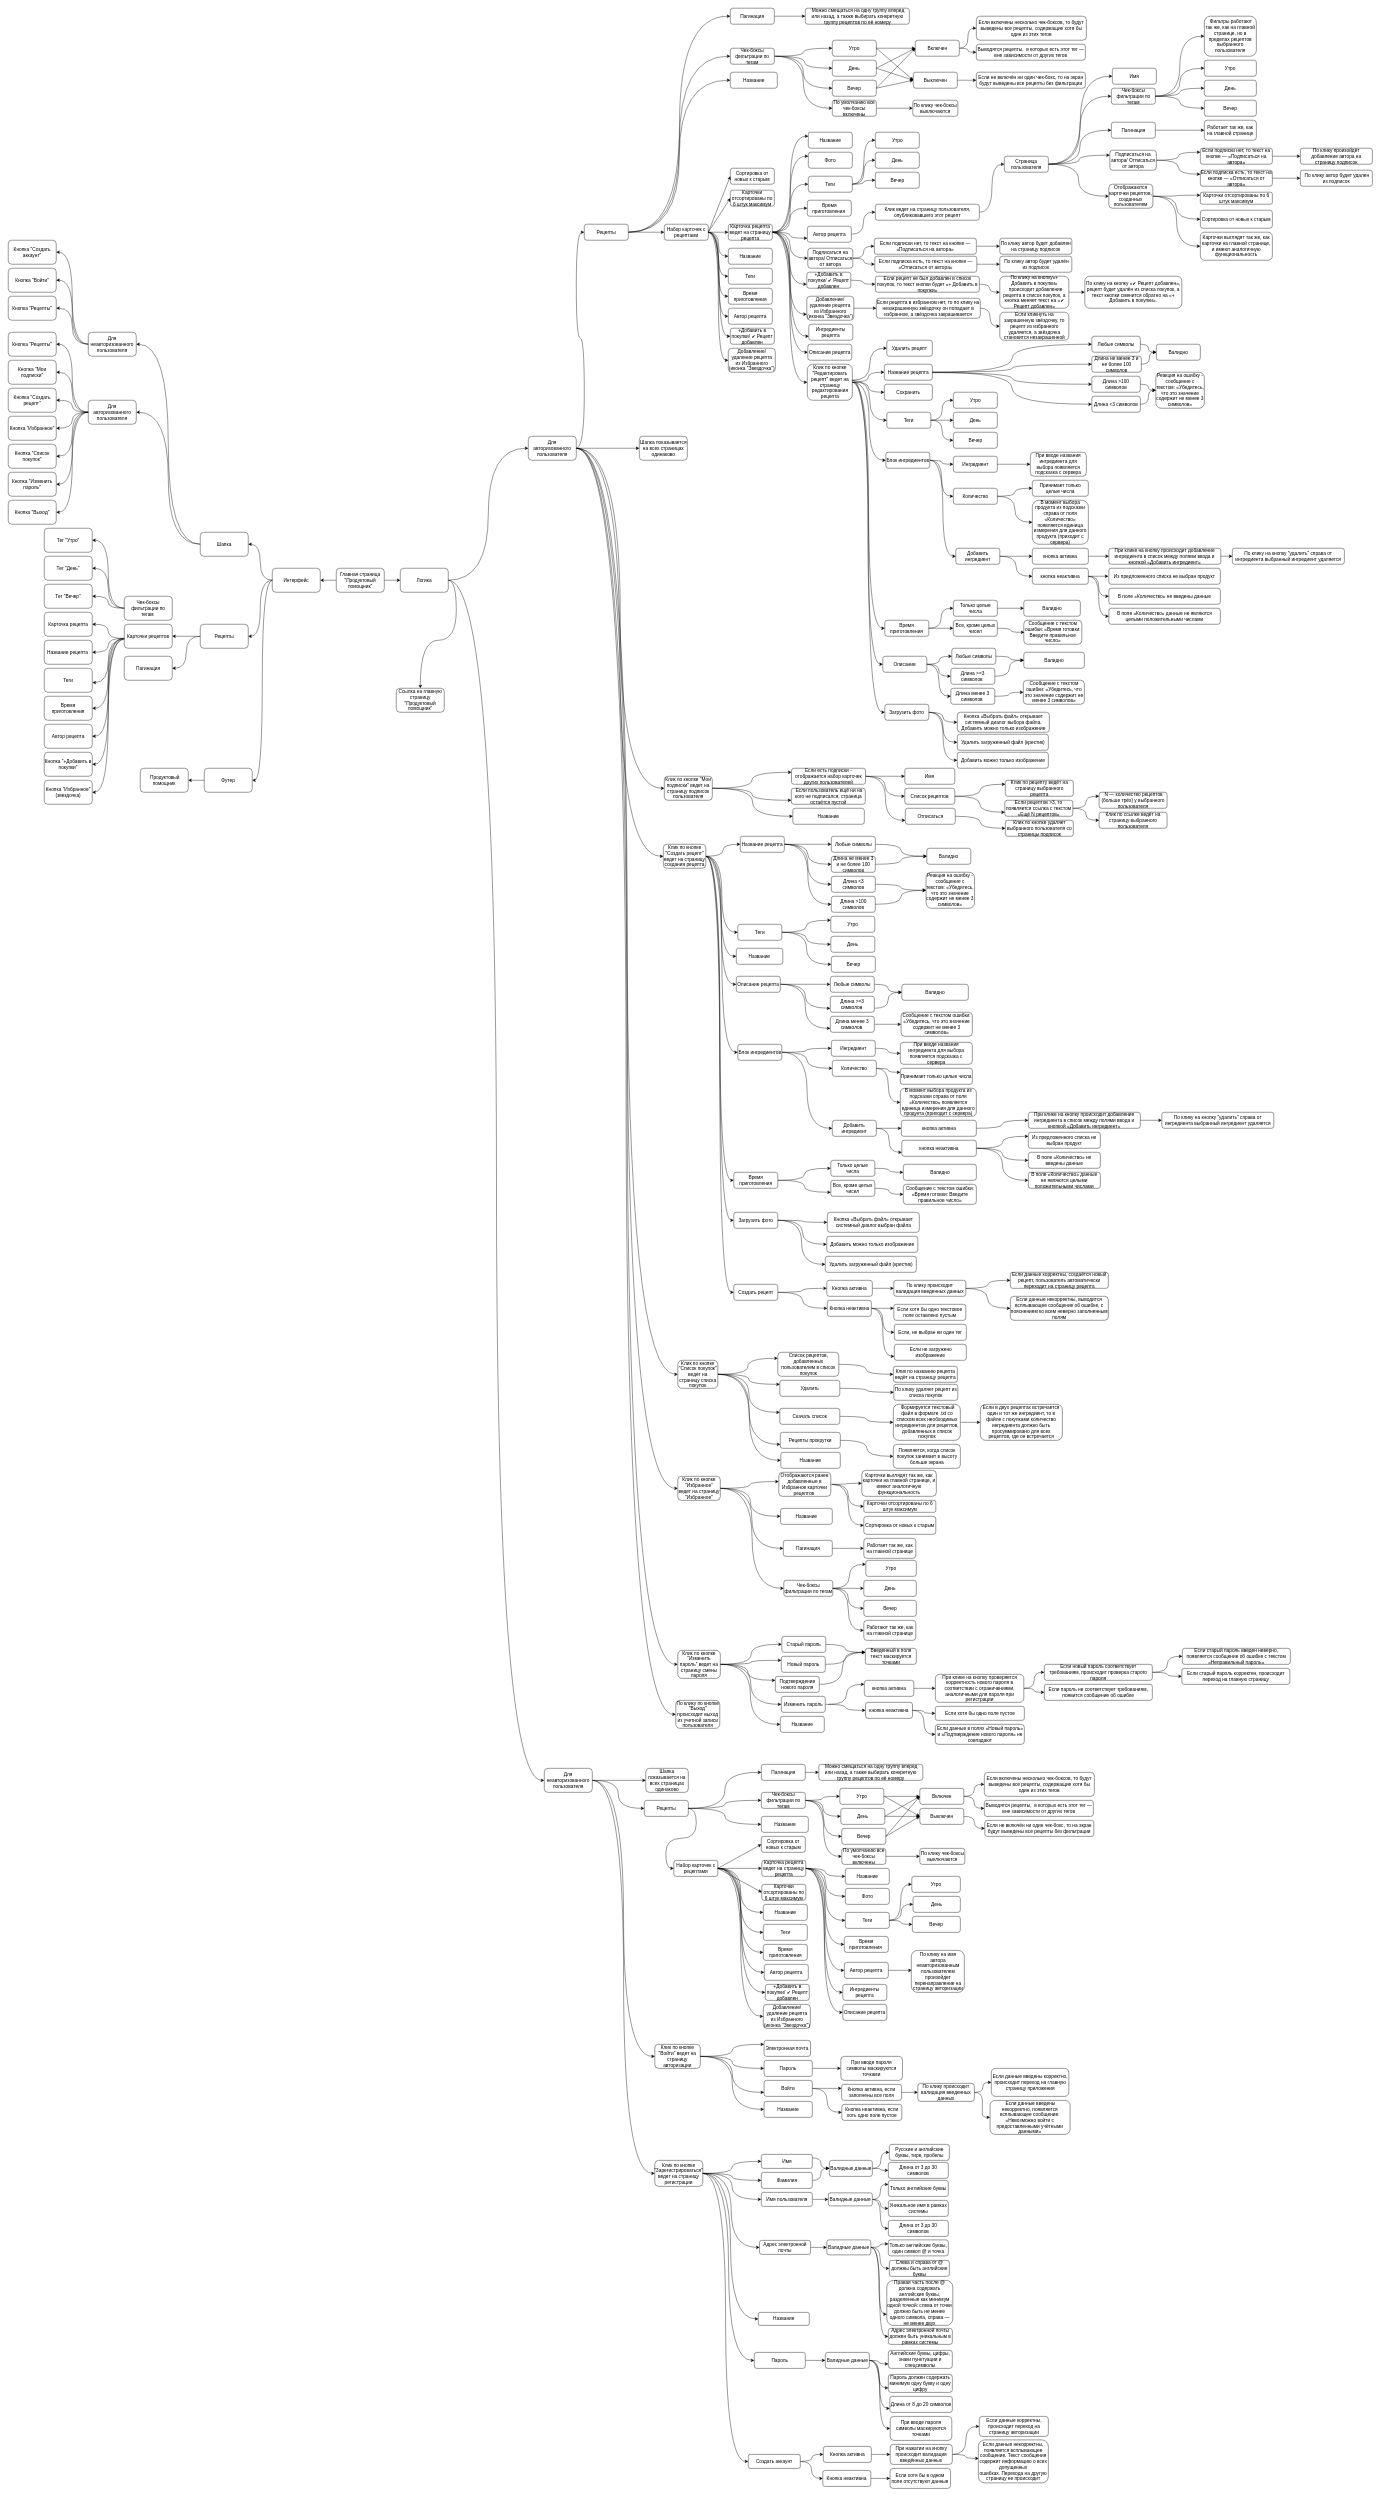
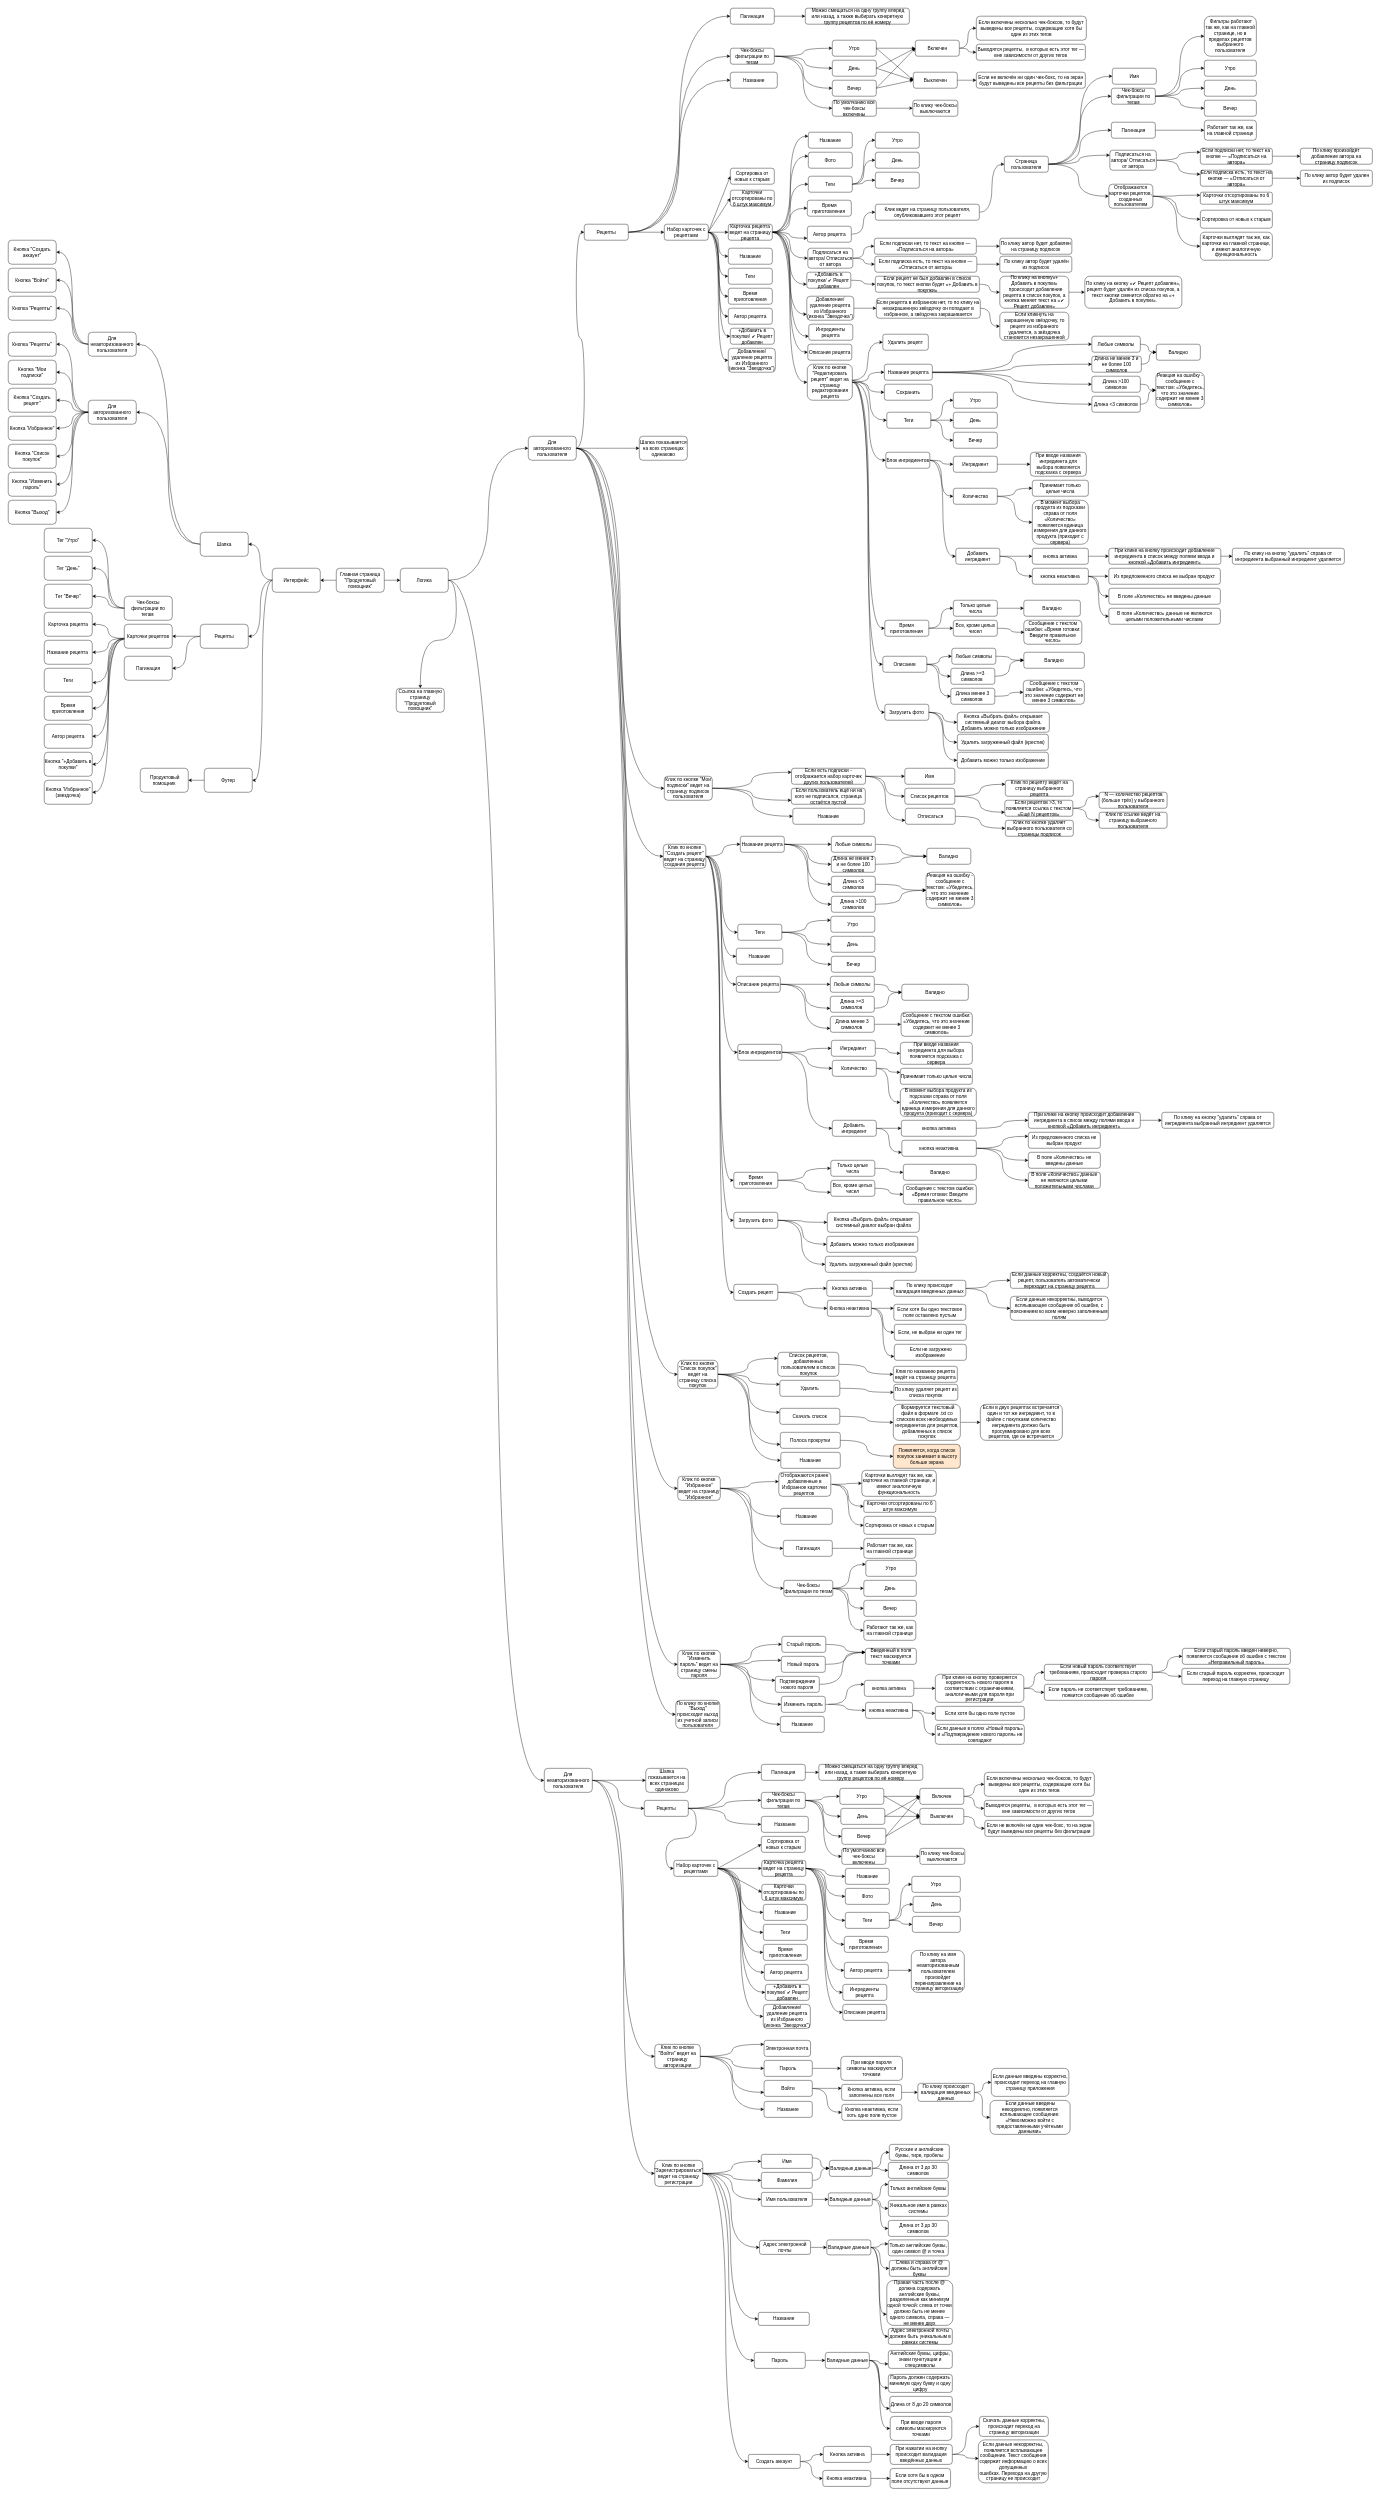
- <mxCell id="470" value="Удалить рецепт" style="rounded=1;whiteSpace=wrap;html=1;" vertex="1" parent="1"><mxGeometry x="2216.25" y="850" width="113.75" height="40" as="geometry" /></mxCell>
+ <mxCell id="470" value="Удалить рецепт" style="rounded=1;whiteSpace=wrap;html=1;" vertex="1" parent="1"><mxGeometry x="2206.25" y="835" width="113.75" height="40" as="geometry" /></mxCell>
- <mxCell id="313" value="Рецепты прокрутки" style="rounded=1;whiteSpace=wrap;html=1;" vertex="1" parent="1"><mxGeometry x="1950" y="3580" width="150" height="40" as="geometry" /></mxCell>
+ <mxCell id="313" value="Полоса прокрутки" style="rounded=1;whiteSpace=wrap;html=1;" vertex="1" parent="1"><mxGeometry x="1950" y="3580" width="150" height="40" as="geometry" /></mxCell>
- <mxCell id="563" value="Появляется, когда список покупок занимает в высоту больше экрана" style="rounded=1;whiteSpace=wrap;html=1;" vertex="1" parent="1"><mxGeometry x="2232.5" y="3610" width="167.5" height="60" as="geometry" /></mxCell>
+ <mxCell id="563" value="Появляется, когда список покупок занимает в высоту больше экрана" style="rounded=1;whiteSpace=wrap;html=1;fillColor=#ffe6cc;" vertex="1" parent="1"><mxGeometry x="2232.5" y="3610" width="167.5" height="60" as="geometry" /></mxCell>
- <mxCell id="402" value="Если данные корректны, происходит переход на страницу авторизации" style="rounded=1;whiteSpace=wrap;html=1;" vertex="1" parent="1"><mxGeometry x="2447.5" y="6040" width="172.5" height="50" as="geometry" /></mxCell>
+ <mxCell id="402" value="Скачать данные корректны, происходит переход на страницу авторизации" style="rounded=1;whiteSpace=wrap;html=1;" vertex="1" parent="1"><mxGeometry x="2447.5" y="6040" width="172.5" height="50" as="geometry" /></mxCell>
